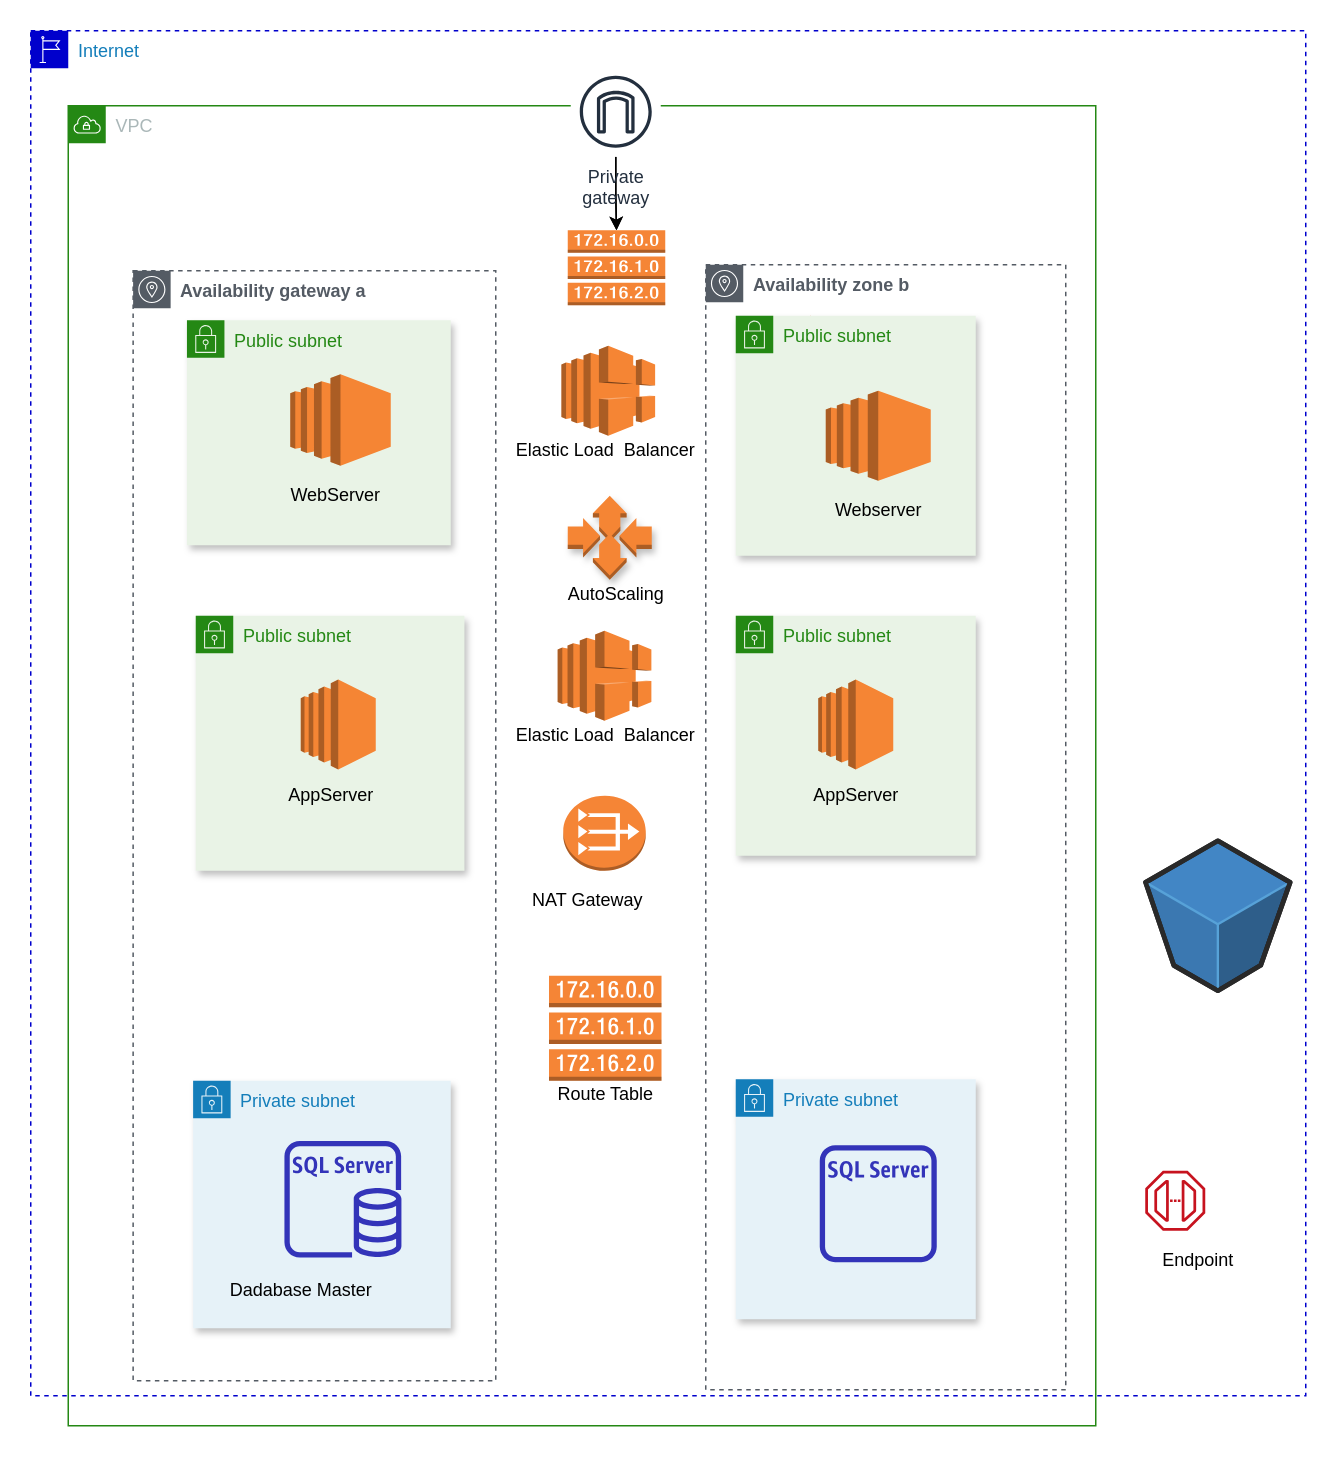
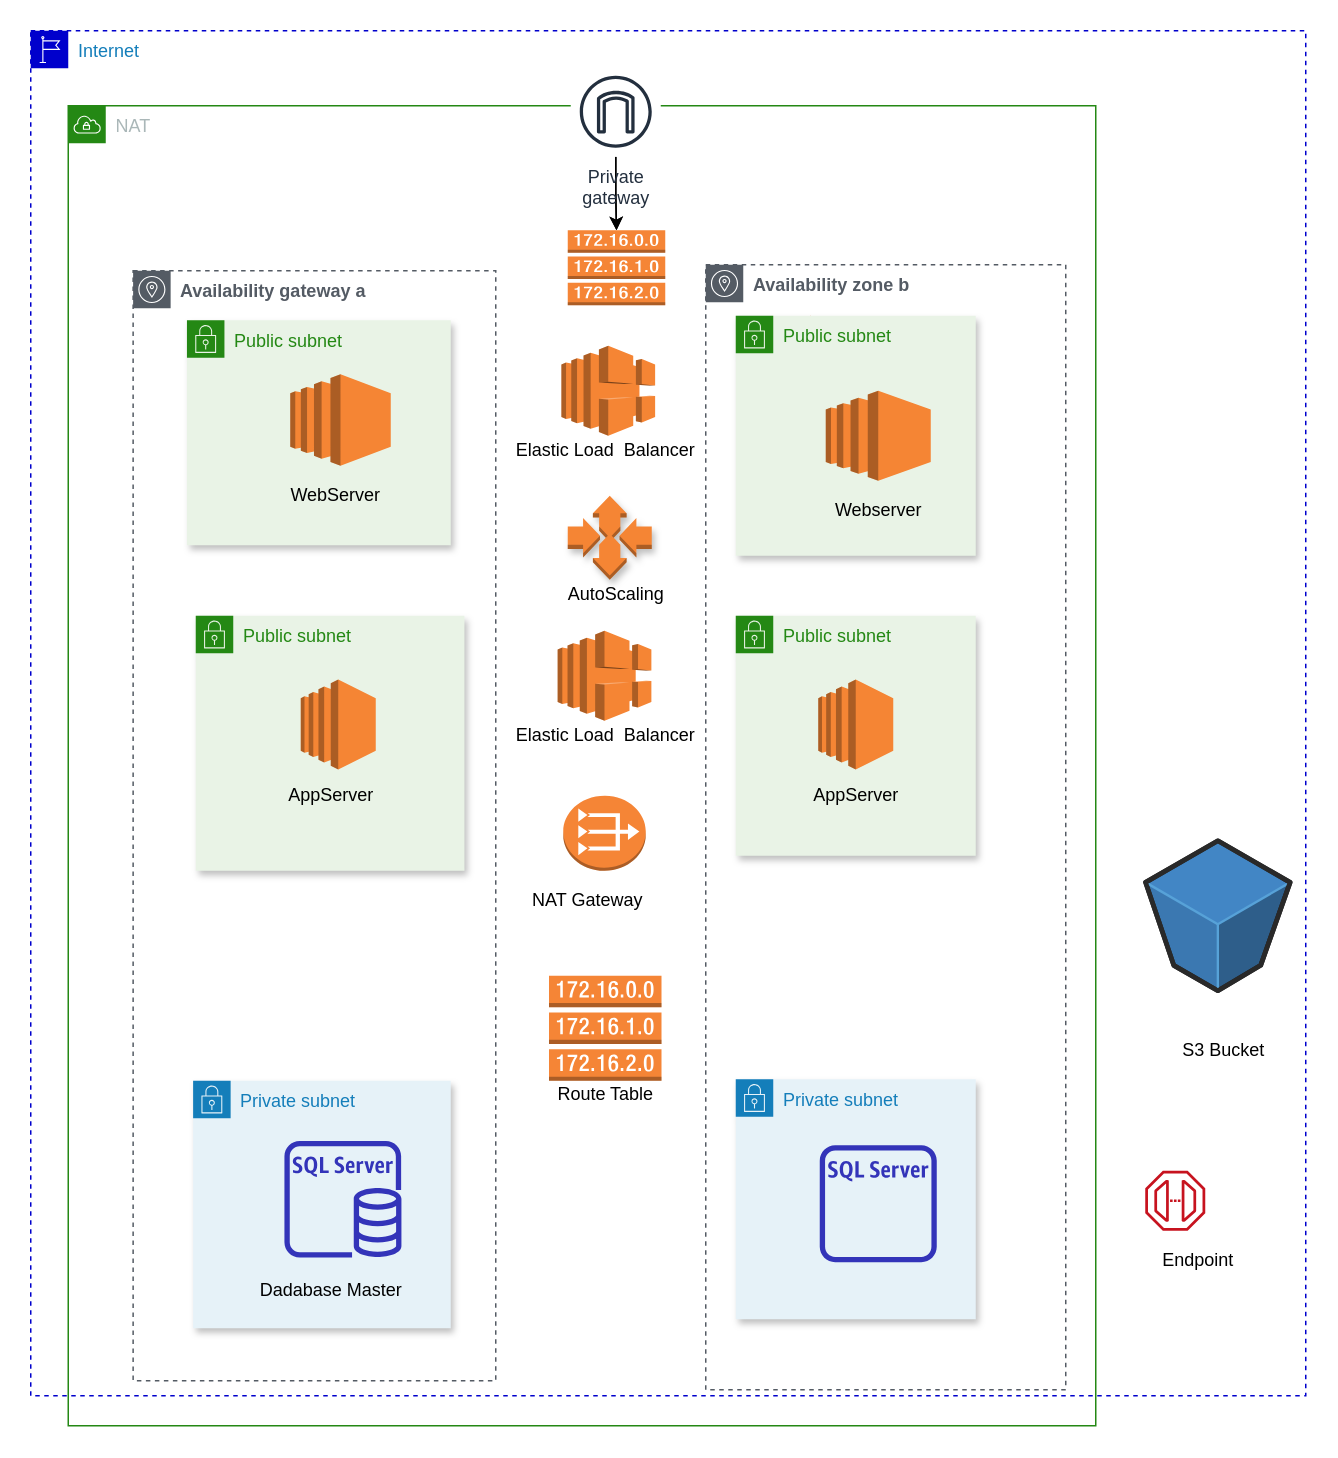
- <mxCell id="3" value="VPC" style="points=[[0,0],[0.25,0],[0.5,0],[0.75,0],[1,0],[1,0.25],[1,0.5],[1,0.75],[1,1],[0.75,1],[0.5,1],[0.25,1],[0,1],[0,0.75],[0,0.5],[0,0.25]];outlineConnect=0;gradientColor=none;html=1;whiteSpace=wrap;fontSize=12;fontStyle=0;shape=mxgraph.aws4.group;grIcon=mxgraph.aws4.group_vpc;strokeColor=#248814;fillColor=none;verticalAlign=top;align=left;spacingLeft=30;fontColor=#AAB7B8;dashed=0;" vertex="1" parent="1"><mxGeometry x="45" y="70" width="685" height="880" as="geometry" /></mxCell>
+ <mxCell id="3" value="NAT" style="points=[[0,0],[0.25,0],[0.5,0],[0.75,0],[1,0],[1,0.25],[1,0.5],[1,0.75],[1,1],[0.75,1],[0.5,1],[0.25,1],[0,1],[0,0.75],[0,0.5],[0,0.25]];outlineConnect=0;gradientColor=none;html=1;whiteSpace=wrap;fontSize=12;fontStyle=0;shape=mxgraph.aws4.group;grIcon=mxgraph.aws4.group_vpc;strokeColor=#248814;fillColor=none;verticalAlign=top;align=left;spacingLeft=30;fontColor=#AAB7B8;dashed=0;" vertex="1" parent="1"><mxGeometry x="45" y="70" width="685" height="880" as="geometry" /></mxCell>
+ <mxCell id="34" value="S3 Bucket" style="text;html=1;resizable=0;autosize=1;align=center;verticalAlign=middle;points=[];fillColor=none;strokeColor=none;rounded=0;" vertex="1" parent="1"><mxGeometry x="780" y="690" width="70" height="20" as="geometry" /></mxCell>
- <mxCell id="32" value="Dadabase Master" style="text;html=1;resizable=0;autosize=1;align=center;verticalAlign=middle;points=[];fillColor=none;strokeColor=none;rounded=0;" vertex="1" parent="1"><mxGeometry x="144.57" y="850" width="110" height="20" as="geometry" /></mxCell>
+ <mxCell id="32" value="Dadabase Master" style="text;html=1;resizable=0;autosize=1;align=center;verticalAlign=middle;points=[];fillColor=none;strokeColor=none;rounded=0;" vertex="1" parent="1"><mxGeometry x="164.57" y="850" width="110" height="20" as="geometry" /></mxCell>
